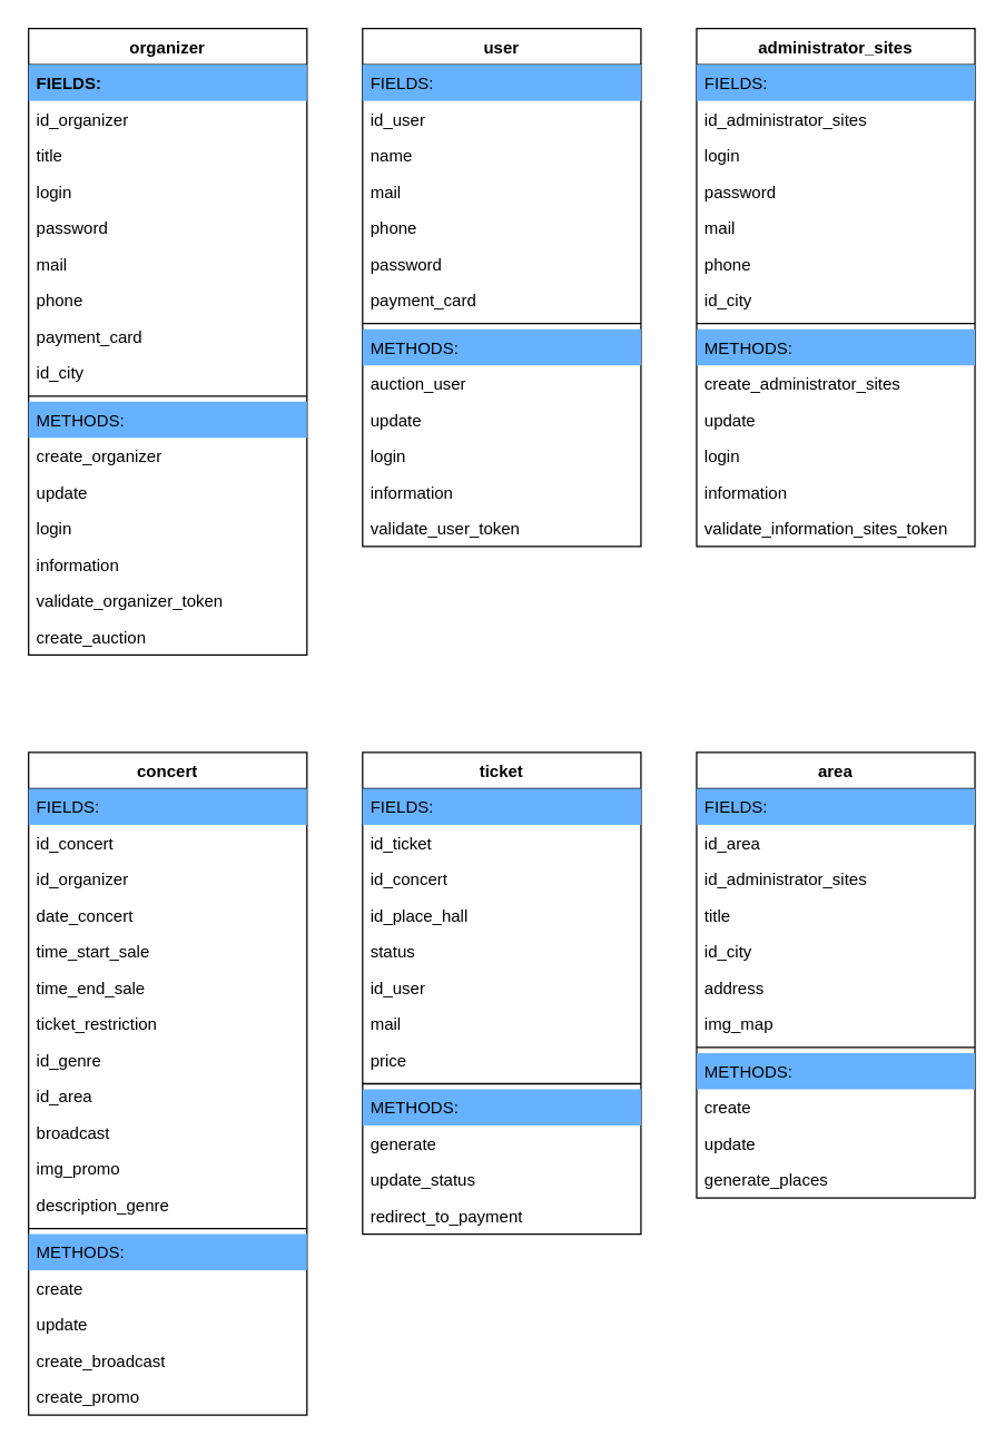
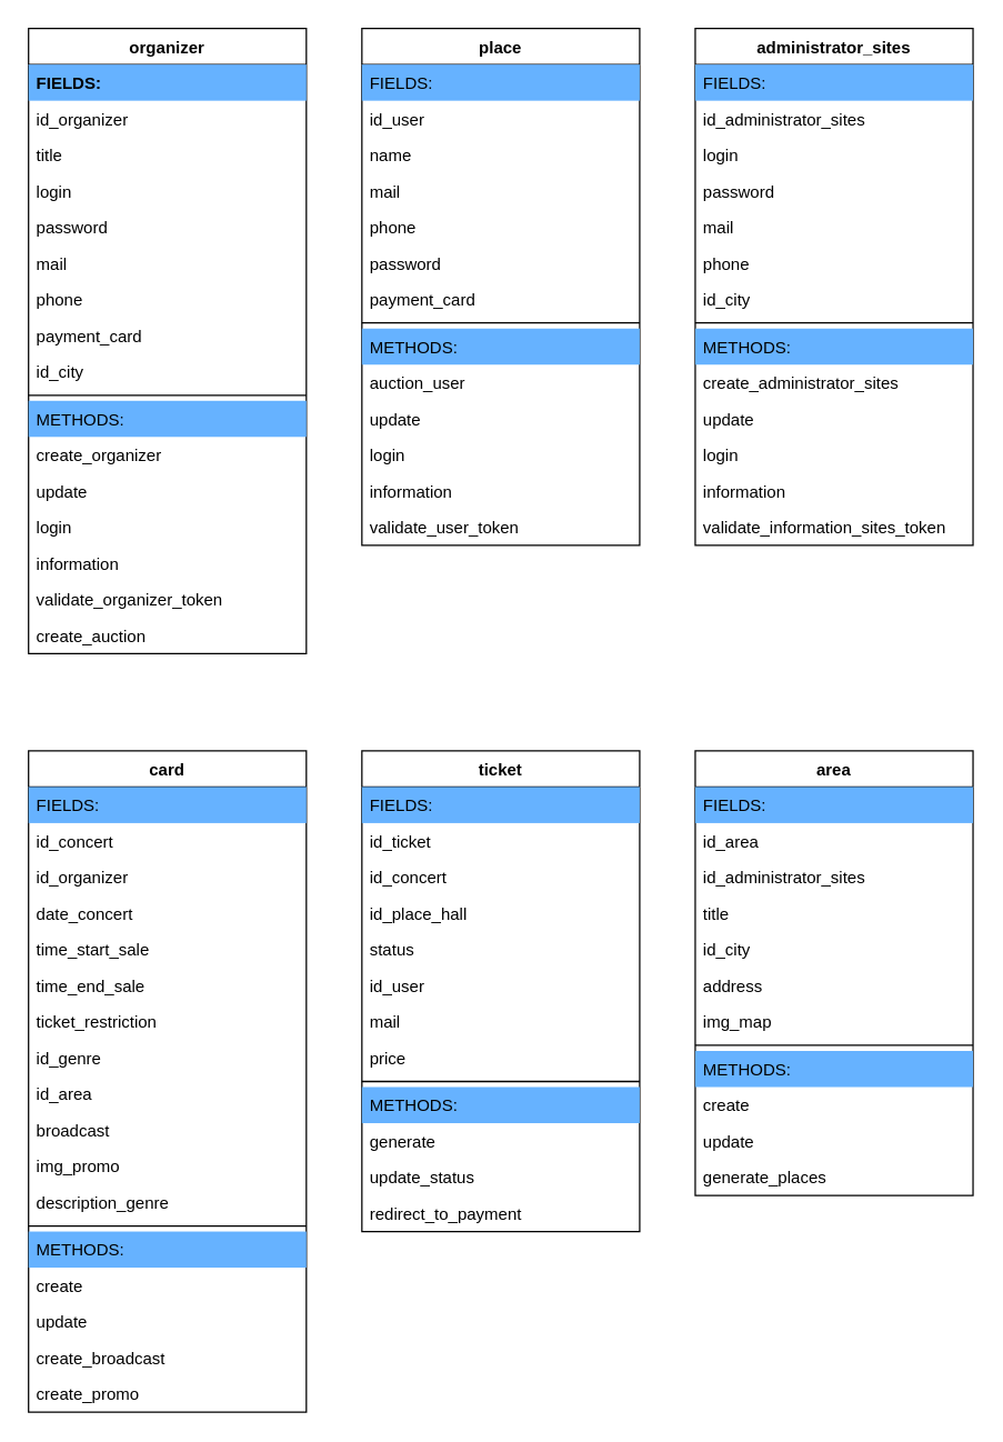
- <mxCell id="20" value="user" style="swimlane;fontStyle=1;align=center;verticalAlign=top;childLayout=stackLayout;horizontal=1;startSize=26;horizontalStack=0;resizeParent=1;resizeParentMax=0;resizeLast=0;collapsible=1;marginBottom=0;rounded=0;shadow=0;glass=0;labelBackgroundColor=none;labelBorderColor=none;sketch=0;fillColor=none;" vertex="1" parent="1"><mxGeometry x="260" width="200" height="372" as="geometry" y="20" /></mxCell>
+ <mxCell id="20" value="place" style="swimlane;fontStyle=1;align=center;verticalAlign=top;childLayout=stackLayout;horizontal=1;startSize=26;horizontalStack=0;resizeParent=1;resizeParentMax=0;resizeLast=0;collapsible=1;marginBottom=0;rounded=0;shadow=0;glass=0;labelBackgroundColor=none;labelBorderColor=none;sketch=0;fillColor=none;" vertex="1" parent="1"><mxGeometry x="260" width="200" height="372" as="geometry" y="20" /></mxCell>
- <mxCell id="50" value="concert" style="swimlane;fontStyle=1;align=center;verticalAlign=top;childLayout=stackLayout;horizontal=1;startSize=26;horizontalStack=0;resizeParent=1;resizeParentMax=0;resizeLast=0;collapsible=1;marginBottom=0;rounded=0;shadow=0;glass=0;labelBackgroundColor=none;labelBorderColor=none;sketch=0;fillColor=none;" vertex="1" parent="1"><mxGeometry y="540" width="200" height="476" as="geometry" x="20" /></mxCell>
+ <mxCell id="50" value="card" style="swimlane;fontStyle=1;align=center;verticalAlign=top;childLayout=stackLayout;horizontal=1;startSize=26;horizontalStack=0;resizeParent=1;resizeParentMax=0;resizeLast=0;collapsible=1;marginBottom=0;rounded=0;shadow=0;glass=0;labelBackgroundColor=none;labelBorderColor=none;sketch=0;fillColor=none;" vertex="1" parent="1"><mxGeometry y="540" width="200" height="476" as="geometry" x="20" /></mxCell>
